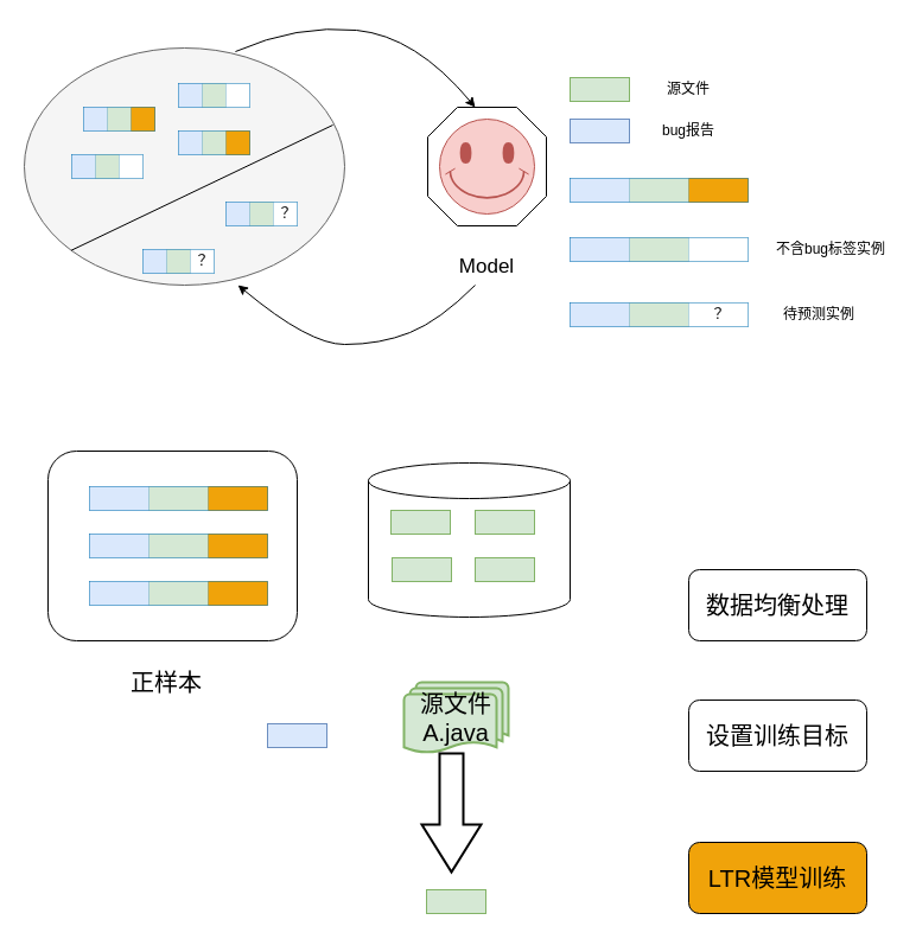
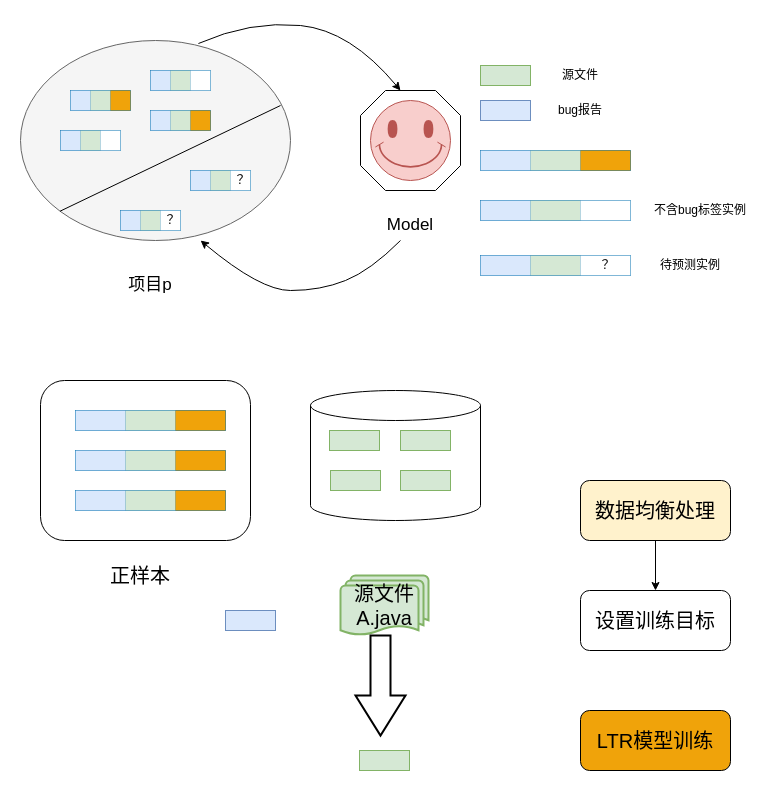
+ <mxCell id="64" value="项目p" style="text;html=1;strokeColor=none;fillColor=none;align=center;verticalAlign=middle;whiteSpace=wrap;rounded=0;fontSize=17;" vertex="1" parent="1"><mxGeometry x="120" y="270" width="60" height="30" as="geometry" /></mxCell>
- <mxCell id="3" value="&lt;font style=&quot;font-size: 20px&quot;&gt;数据均衡处理&lt;/font&gt;" style="rounded=1;whiteSpace=wrap;html=1;" vertex="1" parent="1"><mxGeometry x="580" y="480" width="150" height="60" as="geometry" /></mxCell>
+ <mxCell id="3" value="&lt;font style=&quot;font-size: 20px&quot;&gt;数据均衡处理&lt;/font&gt;" style="rounded=1;whiteSpace=wrap;html=1;fillColor=#fff2cc;" vertex="1" parent="1"><mxGeometry x="580" y="480" width="150" height="60" as="geometry" /></mxCell>
+ <mxCell id="2" value="" style="edgeStyle=orthogonalEdgeStyle;rounded=0;orthogonalLoop=1;jettySize=auto;html=1;fontSize=20;" edge="1" parent="1" source="3" target="4"><mxGeometry relative="1" as="geometry" /></mxCell>
